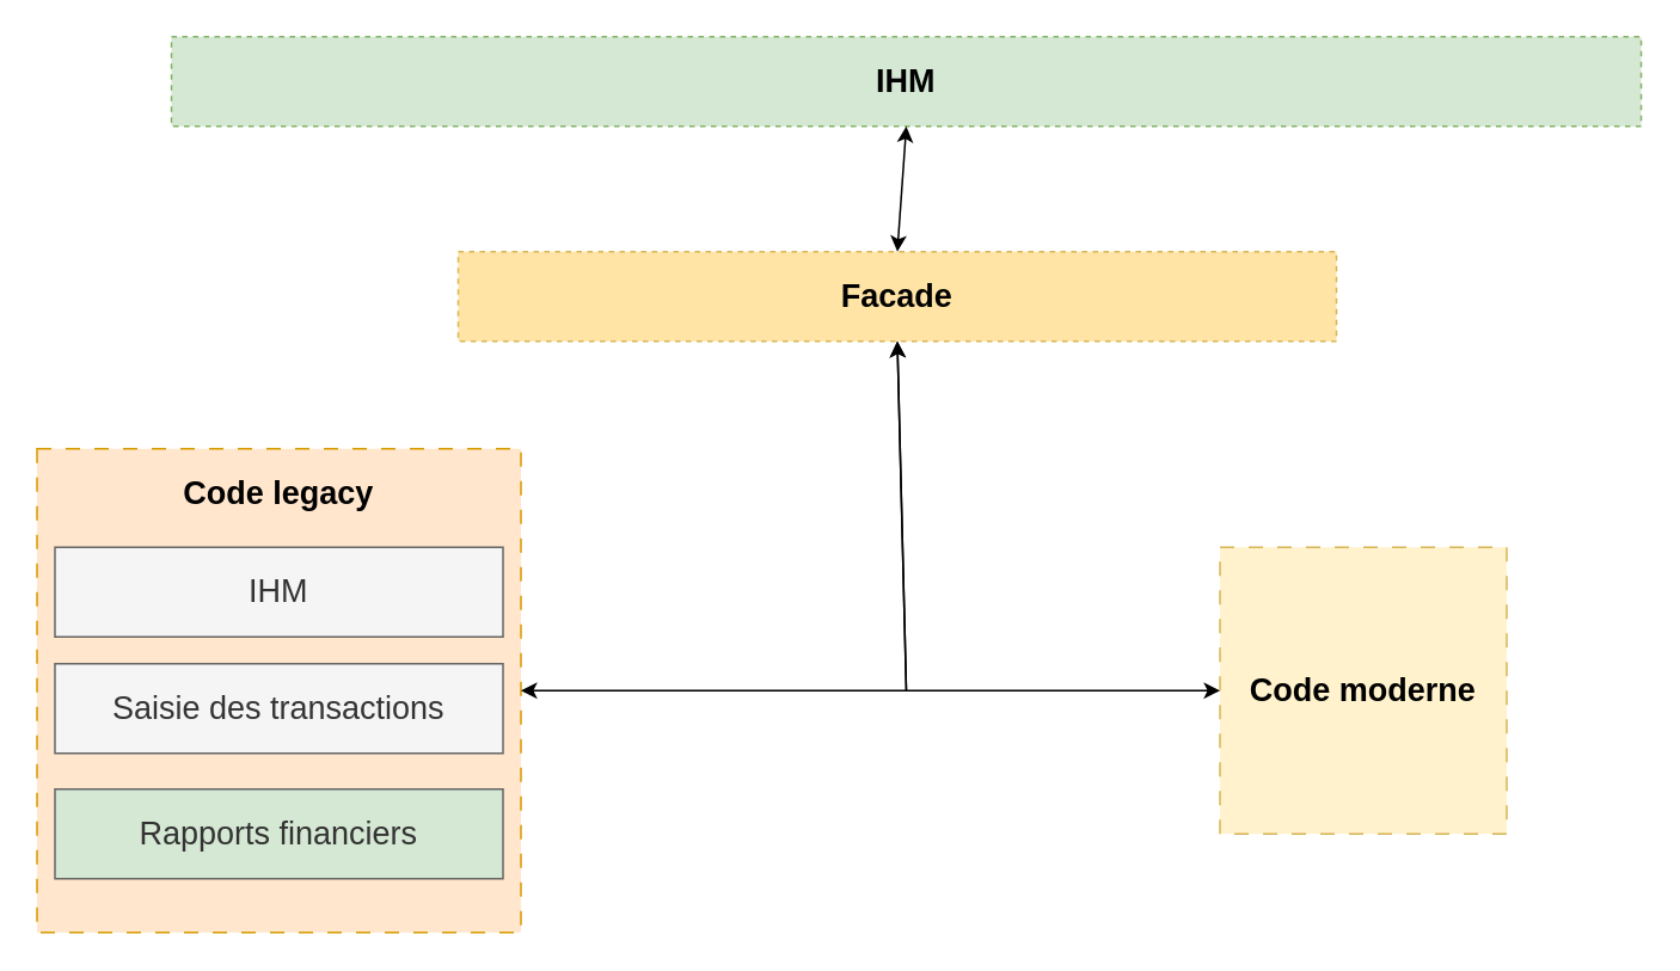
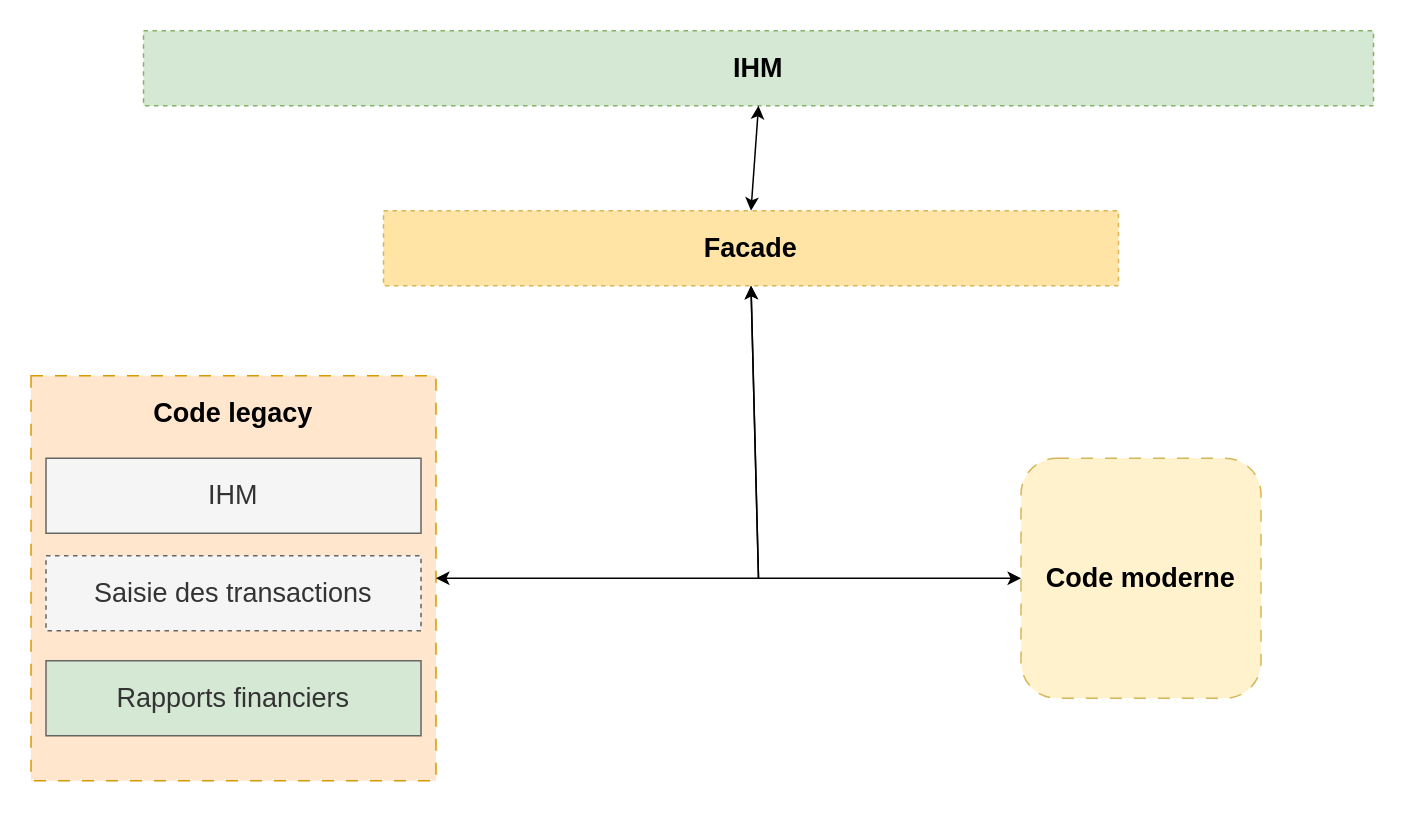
- <mxCell id="3" value="&lt;font style=&quot;font-size: 18px;&quot;&gt;&lt;b&gt;Code moderne&lt;/b&gt;&lt;/font&gt;" style="whiteSpace=wrap;html=1;aspect=fixed;dashed=1;dashPattern=8 8;fillColor=#fff2cc;strokeColor=#d6b656;" parent="1" vertex="1"><mxGeometry x="680" y="305" width="160" height="160" as="geometry" /></mxCell>
+ <mxCell id="3" value="&lt;font style=&quot;font-size: 18px;&quot;&gt;&lt;b&gt;Code moderne&lt;/b&gt;&lt;/font&gt;" style="whiteSpace=wrap;html=1;aspect=fixed;dashed=1;dashPattern=8 8;fillColor=#fff2cc;strokeColor=#d6b656;rounded=1;" parent="1" vertex="1"><mxGeometry x="680" y="305" width="160" height="160" as="geometry" /></mxCell>
- <mxCell id="5" value="&lt;font style=&quot;font-size: 18px;&quot;&gt;Saisie des transactions&lt;/font&gt;" style="rounded=0;whiteSpace=wrap;html=1;fillColor=#f5f5f5;fontColor=#333333;strokeColor=#666666;" parent="1" vertex="1"><mxGeometry x="30" y="370" width="250" height="50" as="geometry" /></mxCell>
+ <mxCell id="5" value="&lt;font style=&quot;font-size: 18px;&quot;&gt;Saisie des transactions&lt;/font&gt;" style="rounded=0;whiteSpace=wrap;html=1;fillColor=#f5f5f5;fontColor=#333333;strokeColor=#666666;dashed=1;" parent="1" vertex="1"><mxGeometry x="30" y="370" width="250" height="50" as="geometry" /></mxCell>
